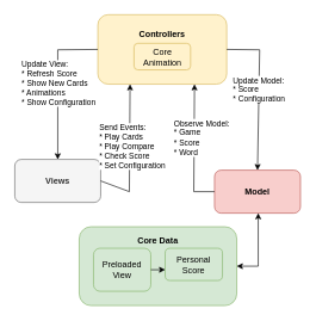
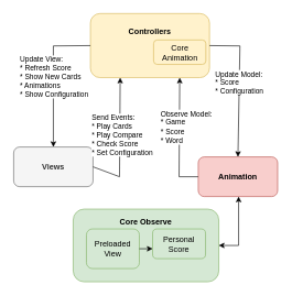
- <mxCell id="19" value="&lt;span style=&quot;font-weight: normal;&quot;&gt;Core &lt;br&gt;Animation&lt;/span&gt;" style="rounded=1;whiteSpace=wrap;html=1;fontStyle=1;fillColor=#fff2cc;strokeColor=#d6b656;" vertex="1" parent="1"><mxGeometry x="186.5" y="60" width="79" height="37" as="geometry" /></mxCell>
+ <mxCell id="19" value="&lt;span style=&quot;font-weight: normal;&quot;&gt;Core &lt;br&gt;Animation&lt;/span&gt;" style="rounded=1;whiteSpace=wrap;html=1;fontStyle=1;fillColor=#fff2cc;strokeColor=#d6b656;" vertex="1" parent="1"><mxGeometry x="231.5" y="60" width="79" height="37" as="geometry" /></mxCell>
- <mxCell id="3" value="Model" style="rounded=1;whiteSpace=wrap;html=1;fontStyle=1;fillColor=#f8cecc;strokeColor=#b85450;" vertex="1" parent="1"><mxGeometry x="299" y="237" width="120" height="60" as="geometry" /></mxCell>
+ <mxCell id="3" value="Animation" style="rounded=1;whiteSpace=wrap;html=1;fontStyle=1;fillColor=#f8cecc;strokeColor=#b85450;" vertex="1" parent="1"><mxGeometry x="299" y="237" width="120" height="60" as="geometry" /></mxCell>
- <mxCell id="15" value="Core Data&lt;br&gt;&lt;br&gt;&lt;br&gt;&lt;br&gt;&lt;br&gt;&lt;br&gt;" style="rounded=1;whiteSpace=wrap;html=1;fontStyle=1;fillColor=#d5e8d4;strokeColor=#82b366;" vertex="1" parent="14"><mxGeometry width="220" height="110" as="geometry" /></mxCell>
+ <mxCell id="15" value="Core Observe&lt;br&gt;&lt;br&gt;&lt;br&gt;&lt;br&gt;&lt;br&gt;&lt;br&gt;" style="rounded=1;whiteSpace=wrap;html=1;fontStyle=1;fillColor=#d5e8d4;strokeColor=#82b366;" vertex="1" parent="14"><mxGeometry width="220" height="110" as="geometry" /></mxCell>
